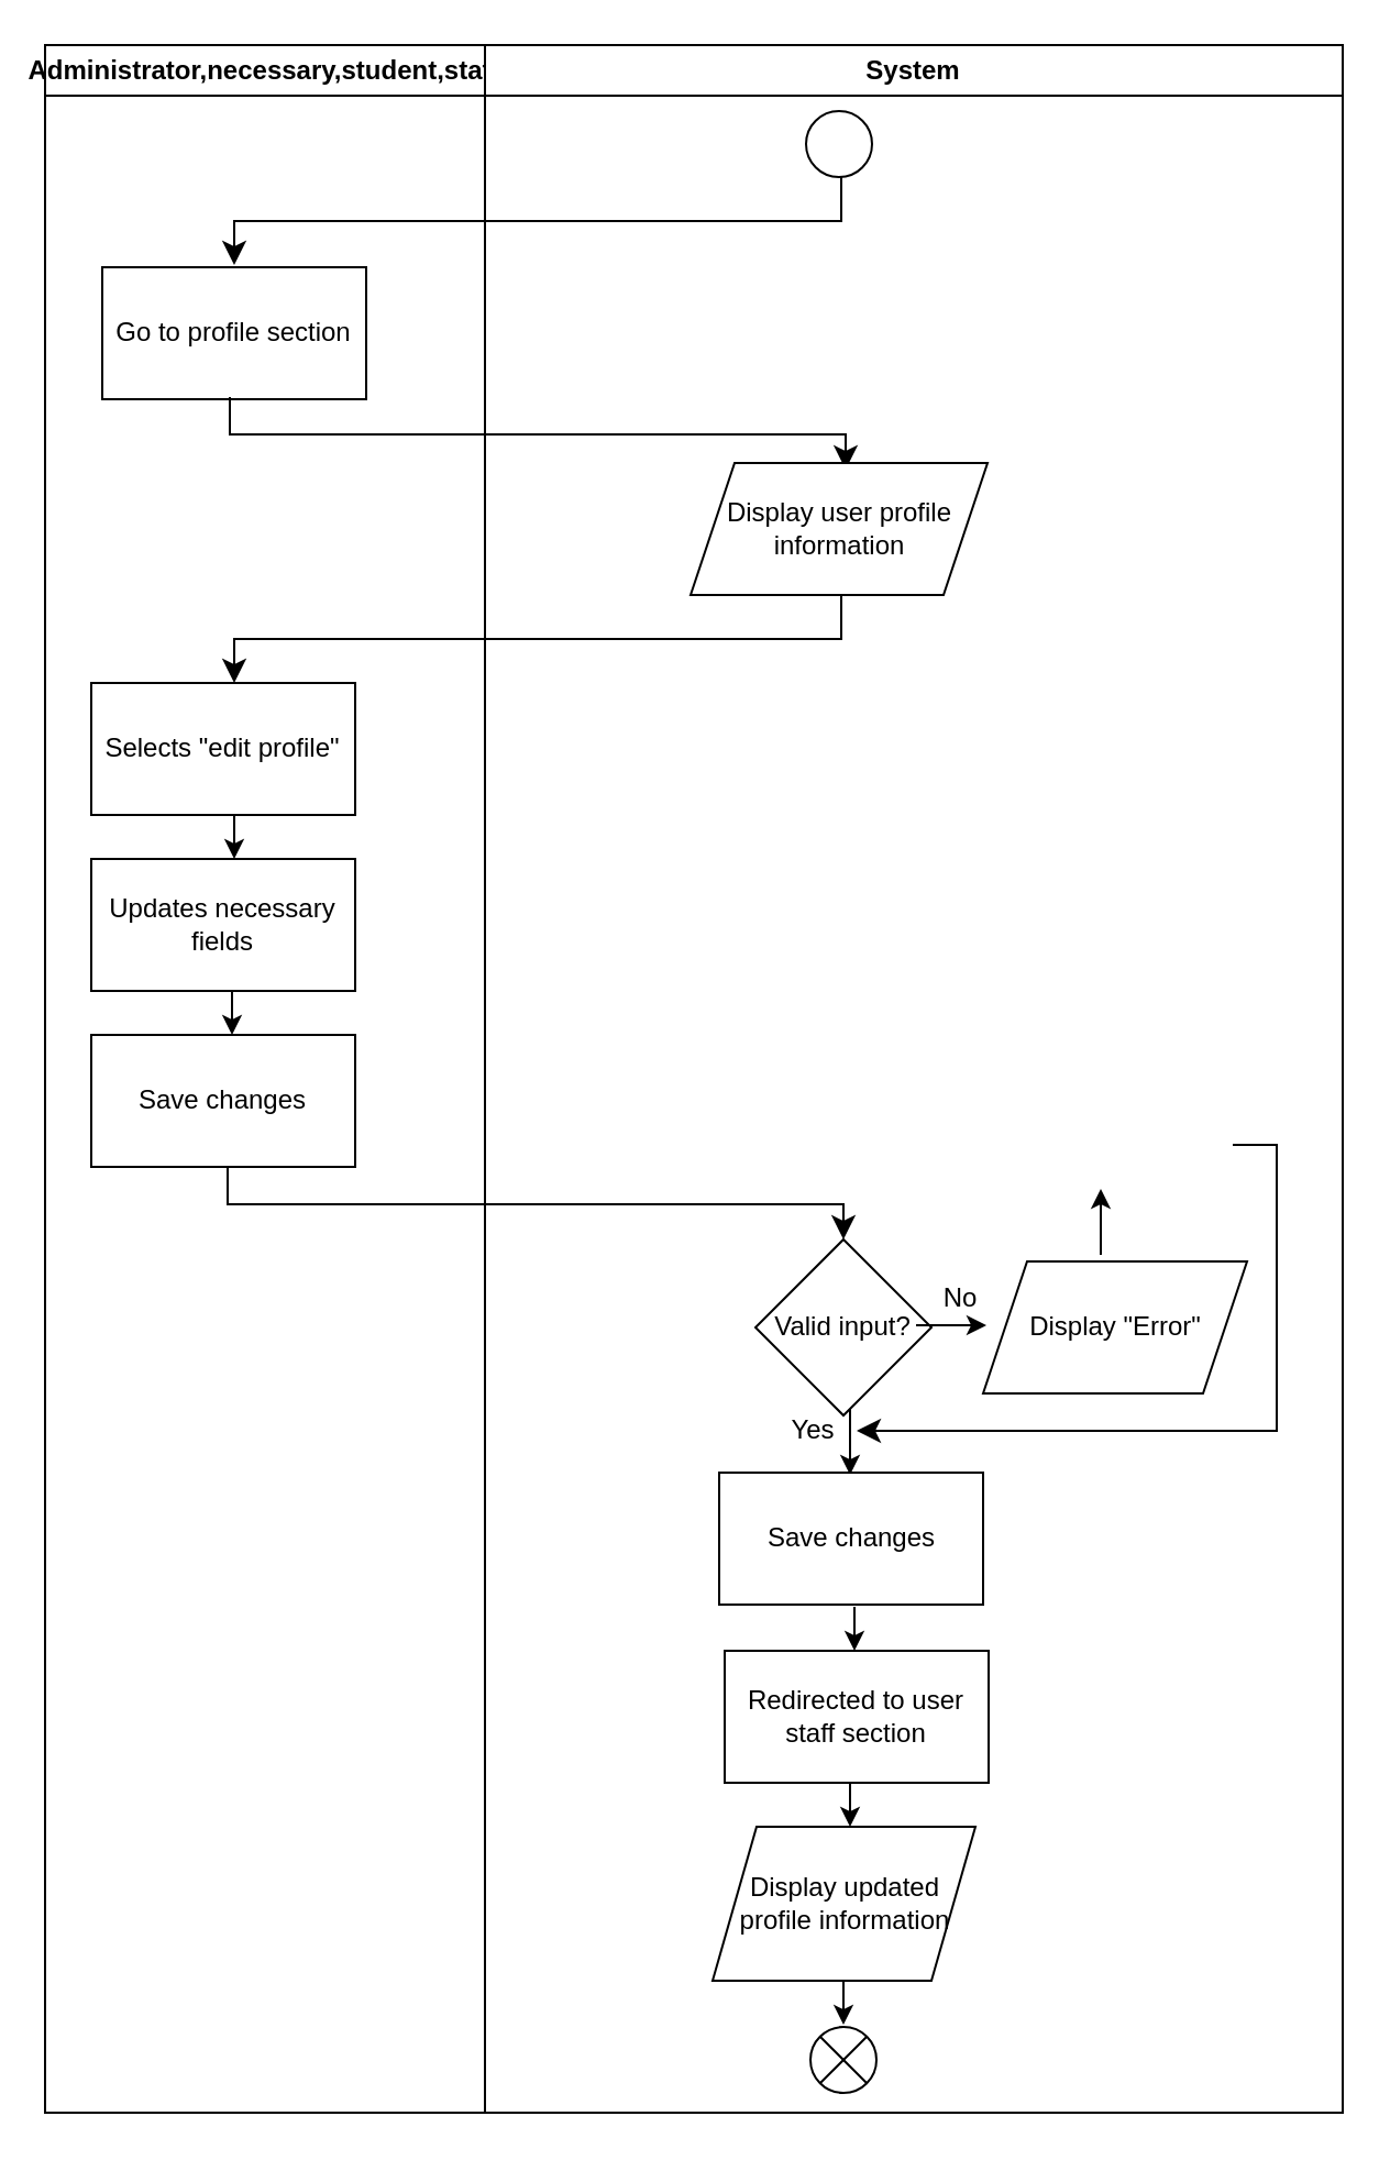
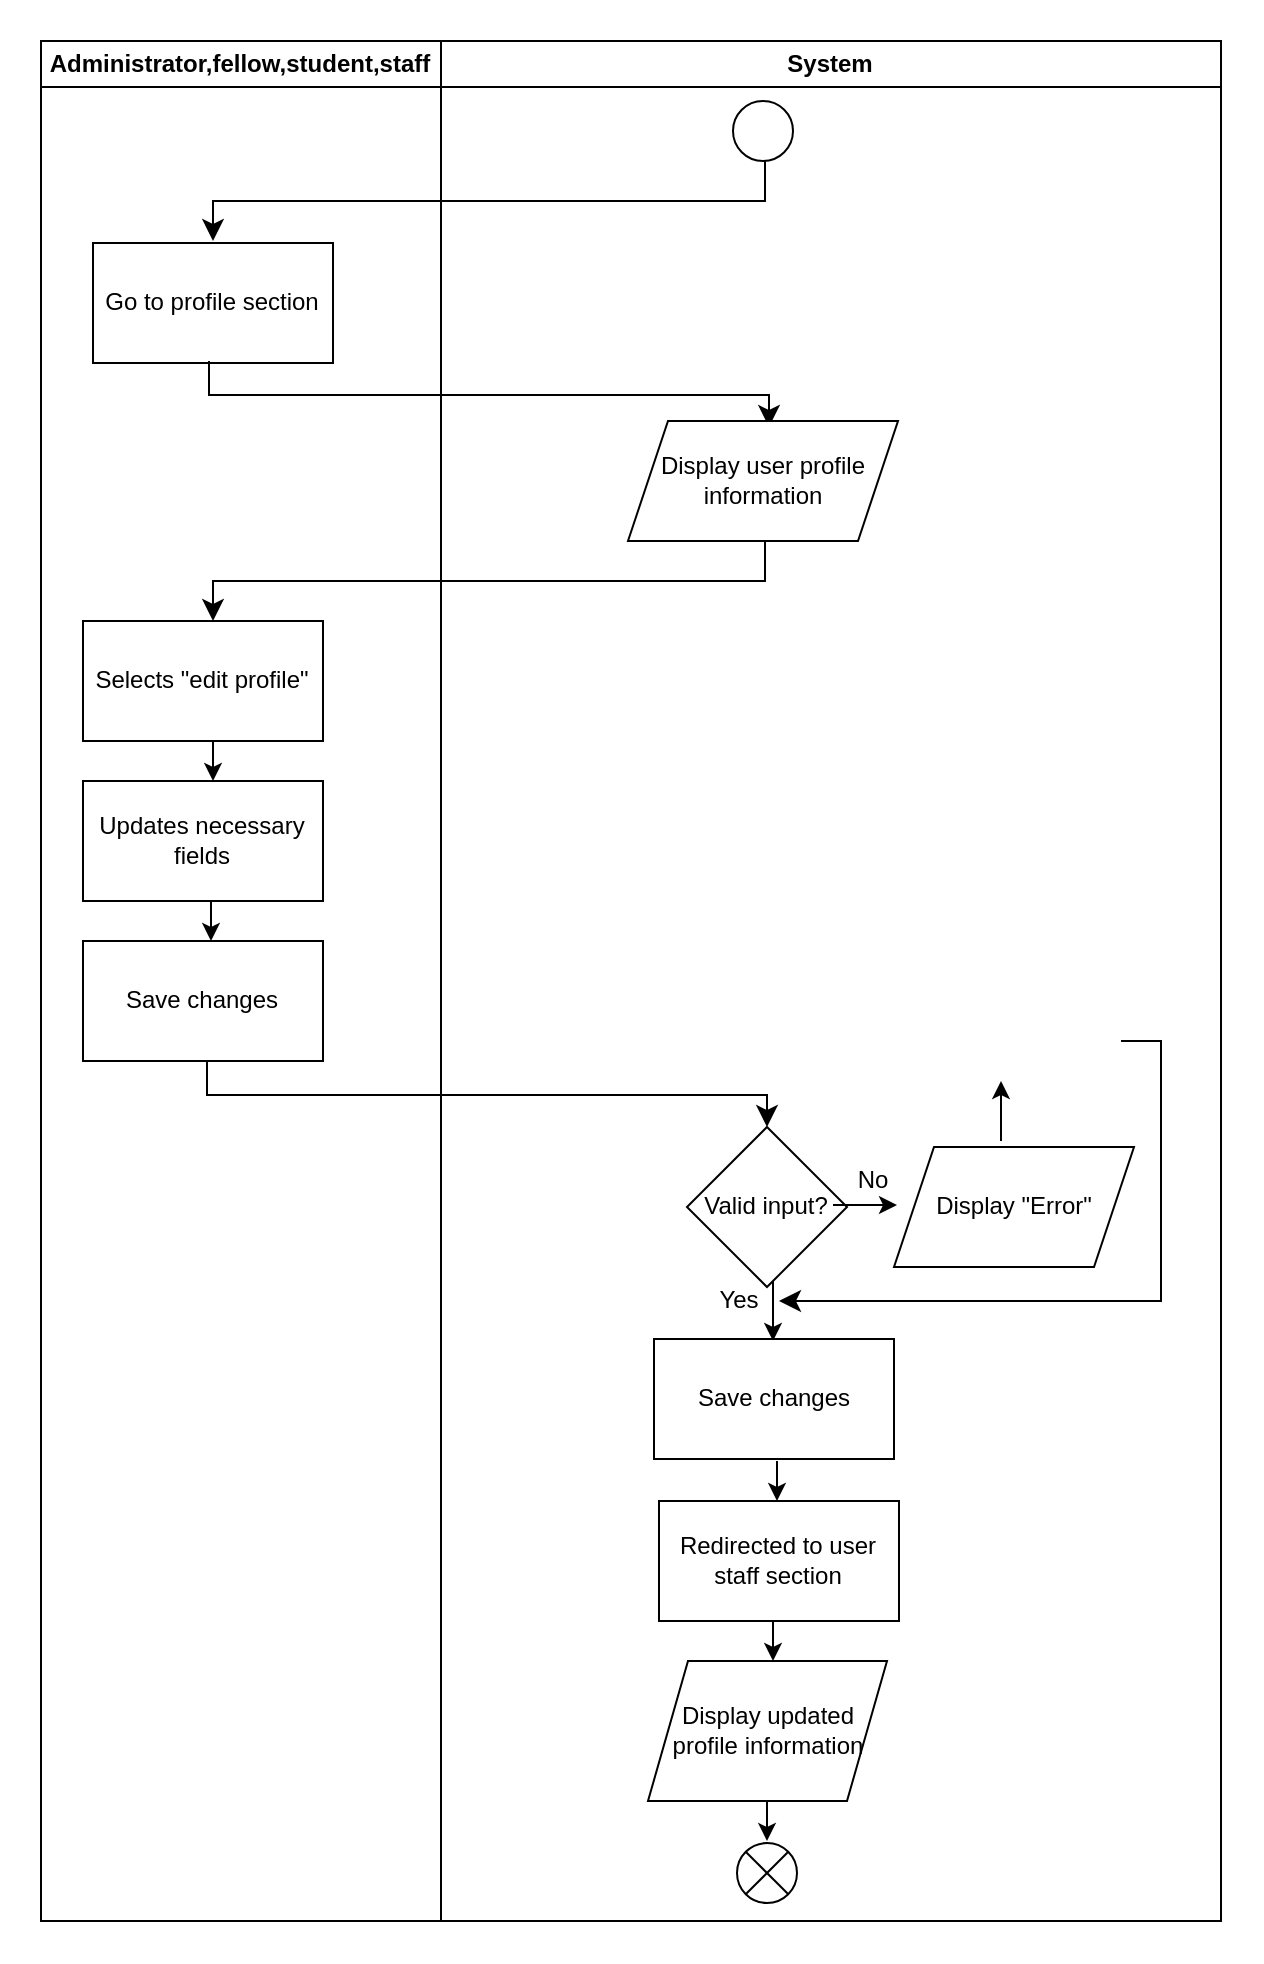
- <mxCell id="24" value="Administrator,necessary,student,staff" style="swimlane;whiteSpace=wrap;html=1;" vertex="1" parent="1"><mxGeometry x="20" width="200" height="940" as="geometry" y="20" /></mxCell>
+ <mxCell id="24" value="Administrator,fellow,student,staff" style="swimlane;whiteSpace=wrap;html=1;" vertex="1" parent="1"><mxGeometry x="20" width="200" height="940" as="geometry" y="20" /></mxCell>
